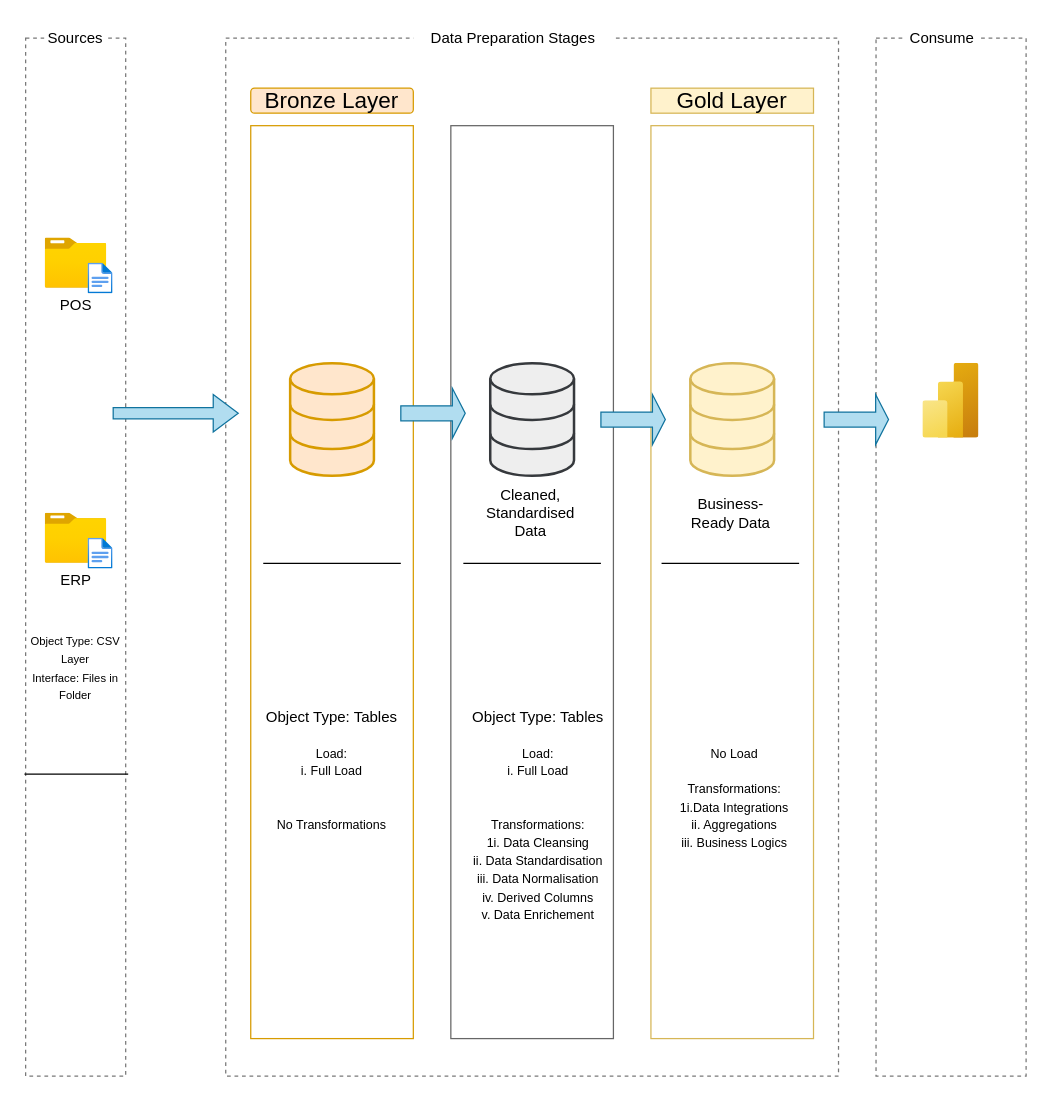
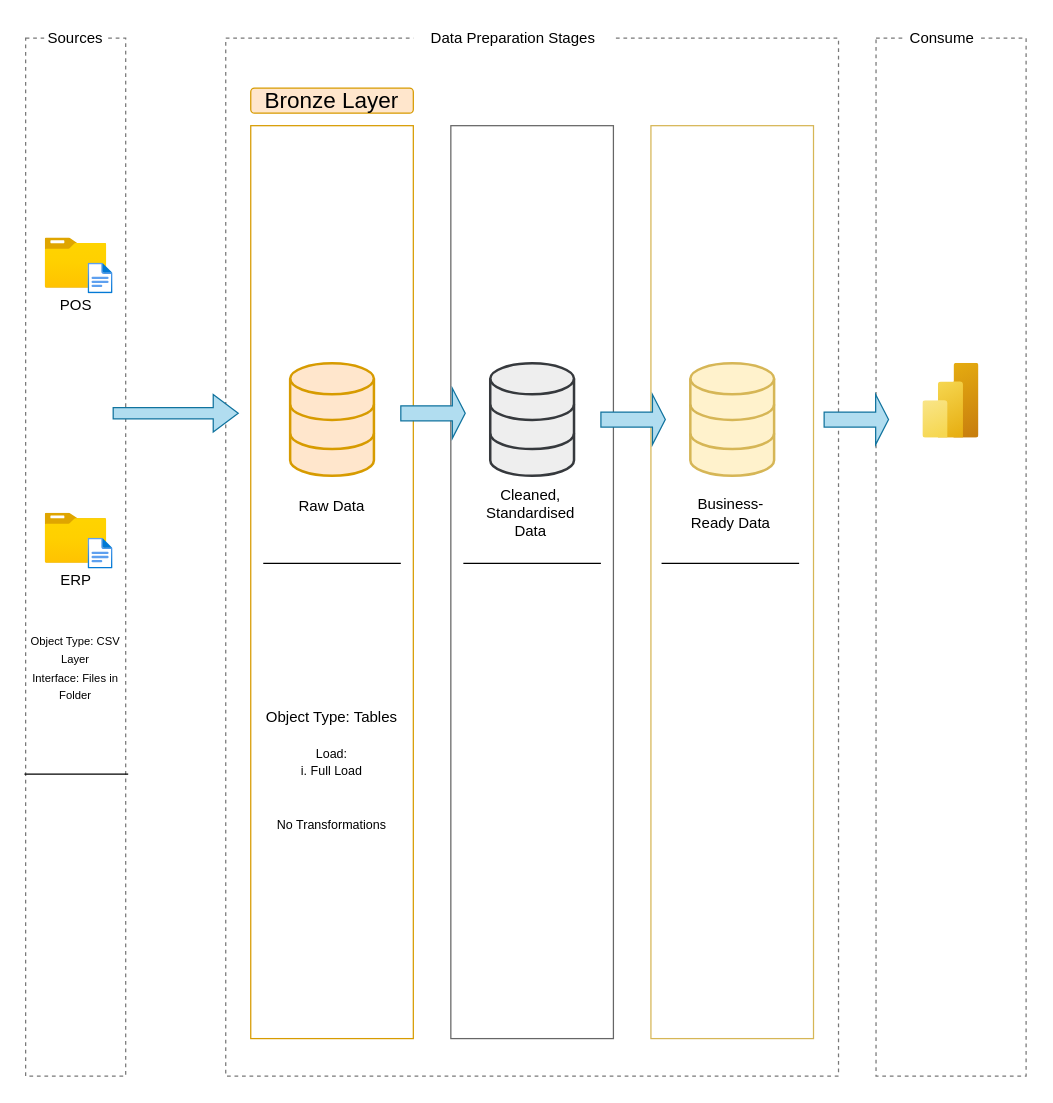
- <mxCell id="11" value="Gold Layer" style="rounded=0;whiteSpace=wrap;html=1;fillColor=#fff2cc;strokeColor=#d6b656;fontSize=18;" parent="1" vertex="1"><mxGeometry x="520" y="70" width="130" height="20" as="geometry" /></mxCell>
+ <mxCell id="26" value="Raw Data" style="text;html=1;align=center;verticalAlign=middle;whiteSpace=wrap;rounded=0;" parent="1" vertex="1"><mxGeometry x="230" y="390" width="70" height="30" as="geometry" /></mxCell>
- <mxCell id="32" value="&lt;div&gt;&lt;span style=&quot;background-color: transparent; color: light-dark(rgb(0, 0, 0), rgb(255, 255, 255));&quot;&gt;&lt;br&gt;&lt;/span&gt;&lt;/div&gt;&lt;div&gt;&lt;span style=&quot;background-color: transparent; color: light-dark(rgb(0, 0, 0), rgb(255, 255, 255));&quot;&gt;&lt;br&gt;&lt;/span&gt;&lt;/div&gt;&lt;div&gt;&lt;span style=&quot;background-color: transparent; color: light-dark(rgb(0, 0, 0), rgb(255, 255, 255));&quot;&gt;&lt;br&gt;&lt;/span&gt;&lt;/div&gt;&lt;div&gt;&lt;span style=&quot;background-color: transparent; color: light-dark(rgb(0, 0, 0), rgb(255, 255, 255));&quot;&gt;&lt;br&gt;&lt;/span&gt;&lt;/div&gt;&lt;div&gt;&lt;span style=&quot;background-color: transparent; color: light-dark(rgb(0, 0, 0), rgb(255, 255, 255));&quot;&gt;&lt;br&gt;&lt;/span&gt;&lt;/div&gt;&lt;div&gt;&lt;span style=&quot;background-color: transparent; color: light-dark(rgb(0, 0, 0), rgb(255, 255, 255));&quot;&gt;Object Type: Tables&lt;/span&gt;&lt;/div&gt;&lt;div&gt;&lt;br&gt;&lt;/div&gt;&lt;div&gt;&lt;font style=&quot;font-size: 10px;&quot;&gt;Load:&lt;/font&gt;&lt;/div&gt;&lt;div&gt;&lt;span style=&quot;font-size: 10px; background-color: transparent; color: light-dark(rgb(0, 0, 0), rgb(255, 255, 255));&quot;&gt;i. Full Load&lt;/span&gt;&lt;/div&gt;&lt;div&gt;&lt;br&gt;&lt;/div&gt;&lt;div&gt;&lt;font style=&quot;font-size: 10px;&quot;&gt;&lt;br&gt;&lt;/font&gt;&lt;/div&gt;&lt;div&gt;&lt;font style=&quot;font-size: 10px;&quot;&gt;Transformations:&lt;/font&gt;&lt;/div&gt;&lt;div&gt;&lt;font style=&quot;font-size: 10px;&quot;&gt;1i. Data Cleansing&lt;/font&gt;&lt;/div&gt;&lt;div&gt;&lt;font style=&quot;font-size: 10px;&quot;&gt;ii. Data Standardisation&lt;/font&gt;&lt;/div&gt;&lt;div&gt;&lt;font style=&quot;font-size: 10px;&quot;&gt;iii. Data Normalisation&lt;/font&gt;&lt;/div&gt;&lt;div&gt;&lt;font style=&quot;font-size: 10px;&quot;&gt;iv. Derived Columns&lt;/font&gt;&lt;/div&gt;&lt;div&gt;&lt;font style=&quot;font-size: 10px;&quot;&gt;v. Data Enrichement&lt;/font&gt;&lt;/div&gt;&lt;div&gt;&lt;font style=&quot;font-size: 10px;&quot;&gt;&lt;br&gt;&lt;/font&gt;&lt;/div&gt;&lt;div&gt;&lt;br&gt;&lt;/div&gt;" style="text;html=1;align=center;verticalAlign=middle;whiteSpace=wrap;rounded=0;" parent="1" vertex="1"><mxGeometry x="370" y="470" width="120" height="320" as="geometry" /></mxCell>
- <mxCell id="34" value="&lt;div&gt;&lt;br&gt;&lt;/div&gt;&lt;div&gt;&lt;span style=&quot;font-size: 10px; background-color: transparent; color: light-dark(rgb(0, 0, 0), rgb(255, 255, 255));&quot;&gt;No Load&lt;/span&gt;&lt;/div&gt;&lt;div&gt;&lt;font style=&quot;font-size: 10px;&quot;&gt;&lt;br&gt;&lt;/font&gt;&lt;/div&gt;&lt;div&gt;&lt;font style=&quot;font-size: 10px;&quot;&gt;Transformations:&lt;/font&gt;&lt;/div&gt;&lt;div&gt;&lt;font style=&quot;font-size: 10px;&quot;&gt;1i.Data Integrations&lt;/font&gt;&lt;/div&gt;&lt;div&gt;&lt;font style=&quot;font-size: 10px;&quot;&gt;ii. Aggregations&lt;/font&gt;&lt;/div&gt;&lt;div&gt;&lt;font style=&quot;font-size: 10px;&quot;&gt;iii. Business Logics&lt;/font&gt;&lt;/div&gt;" style="text;html=1;align=center;verticalAlign=middle;whiteSpace=wrap;rounded=0;" parent="1" vertex="1"><mxGeometry x="531.5" y="470" width="110" height="320" as="geometry" /></mxCell>
